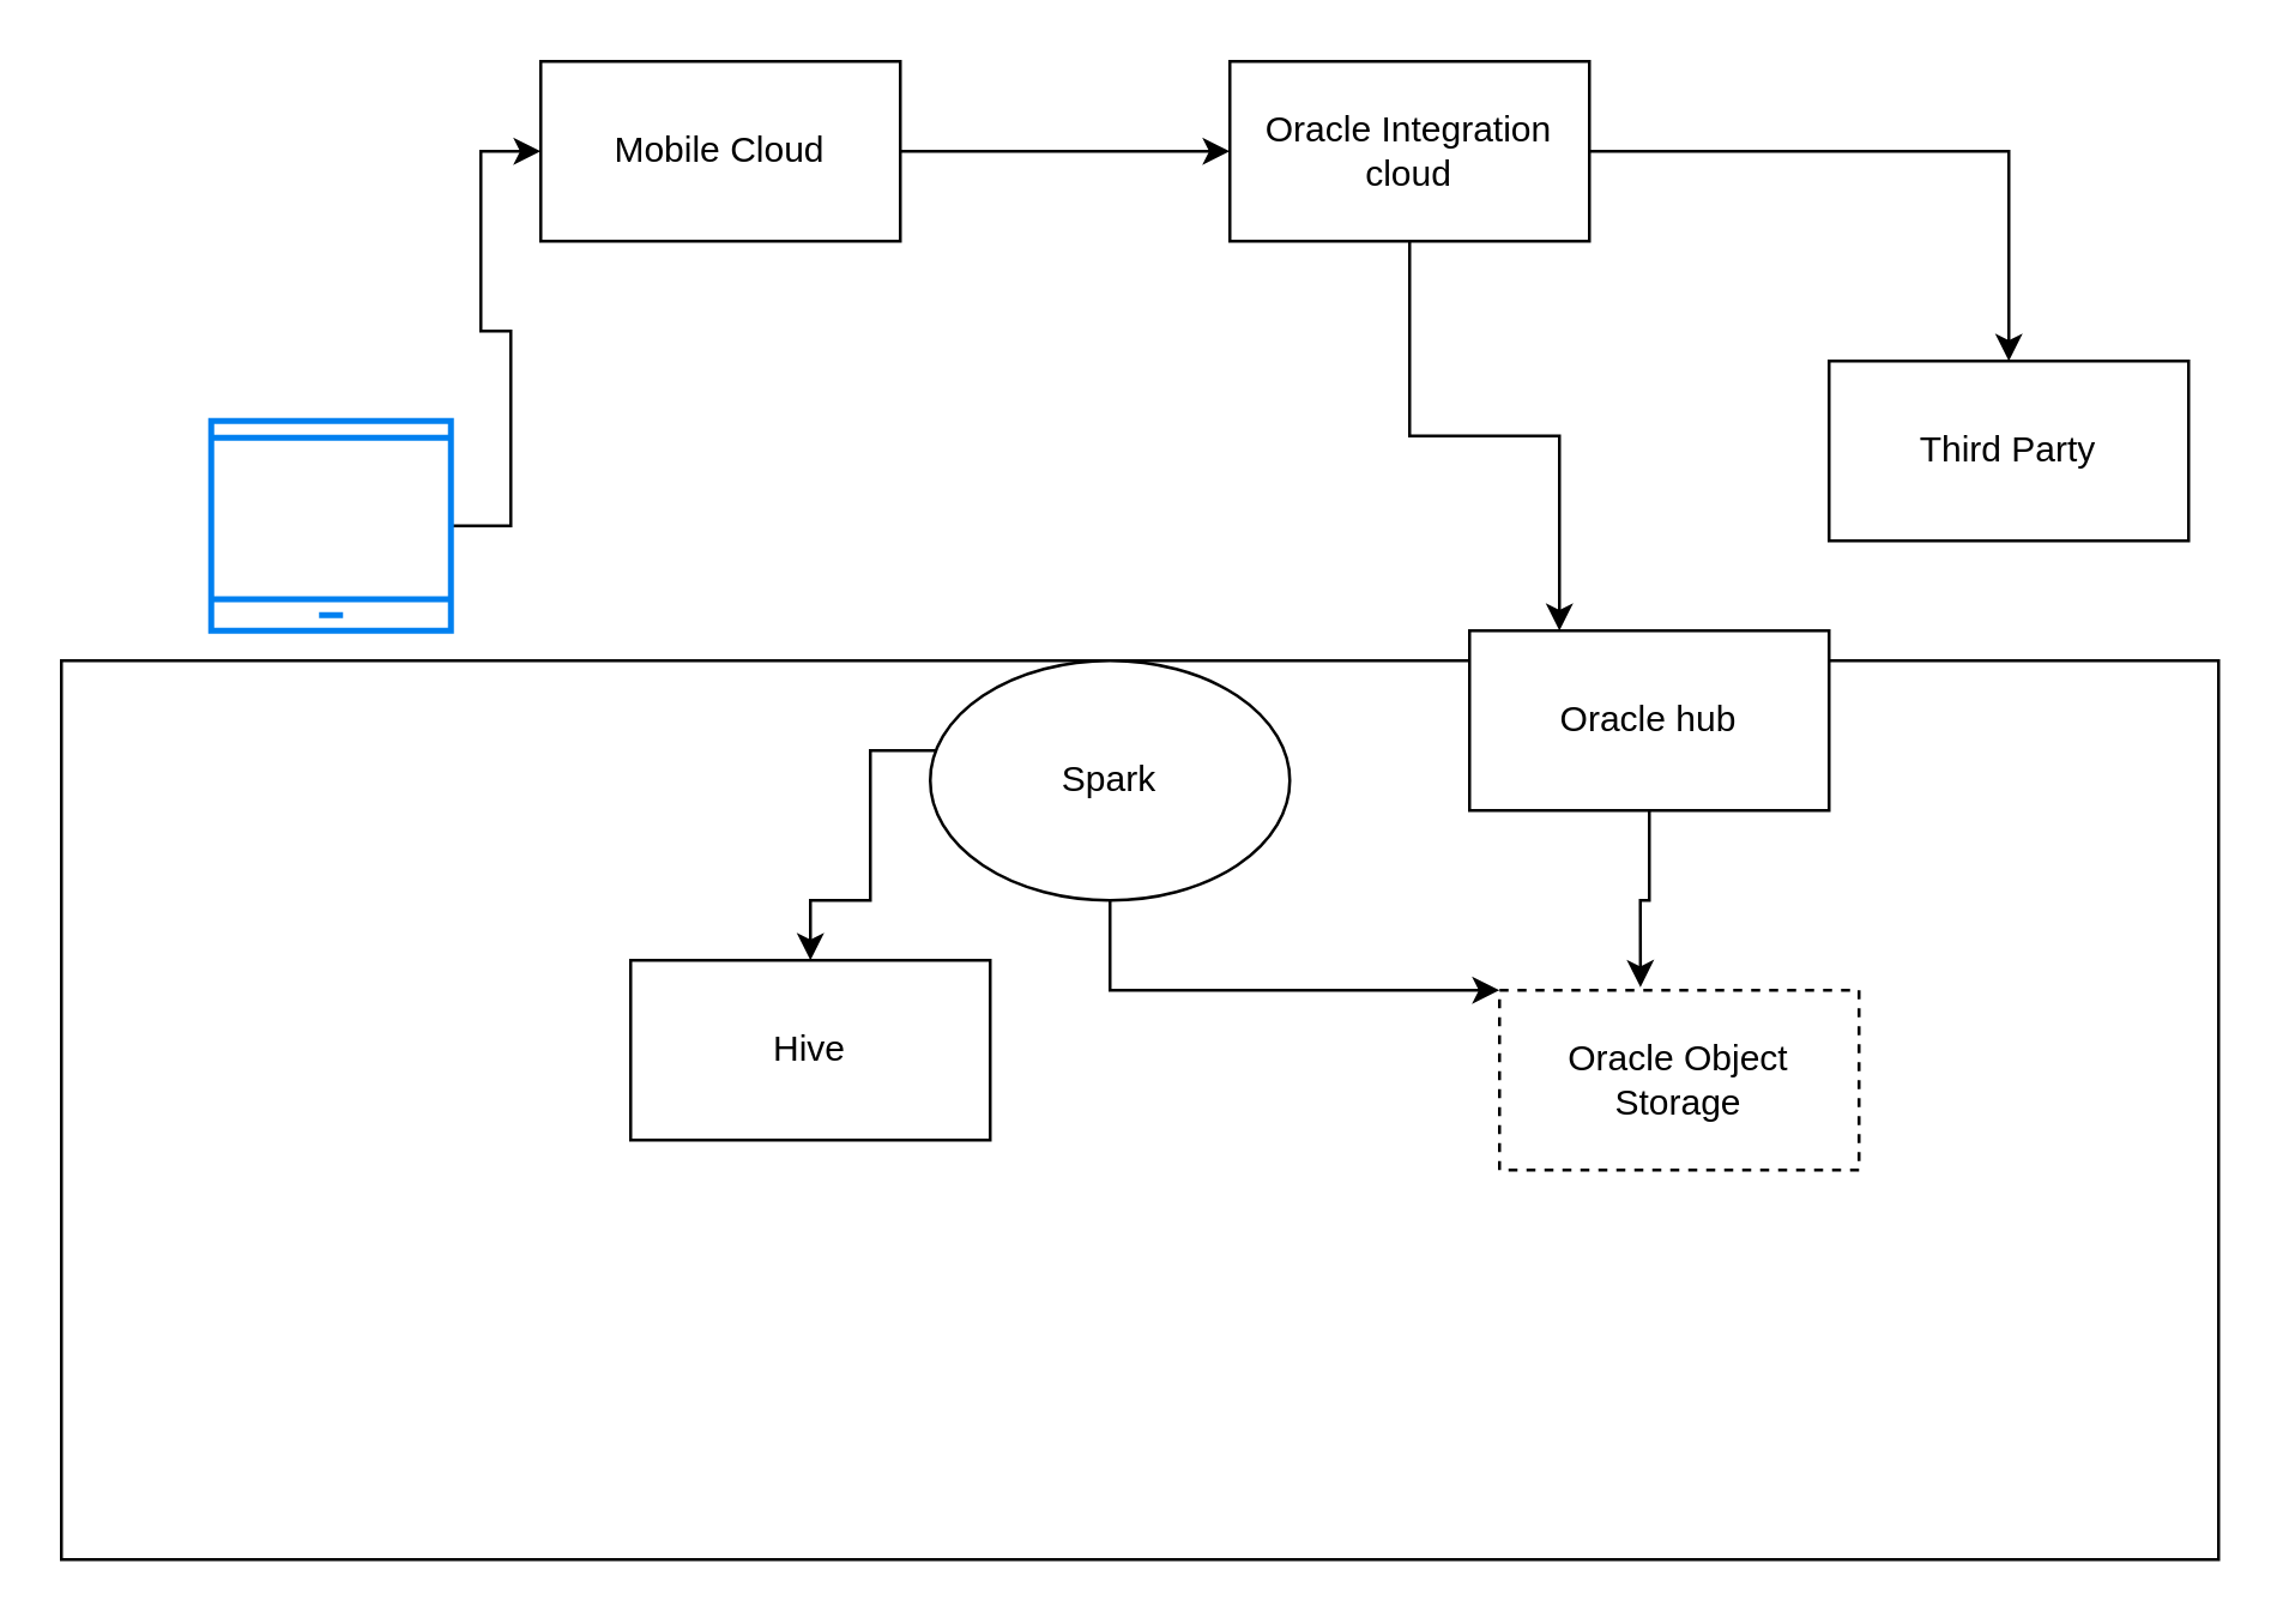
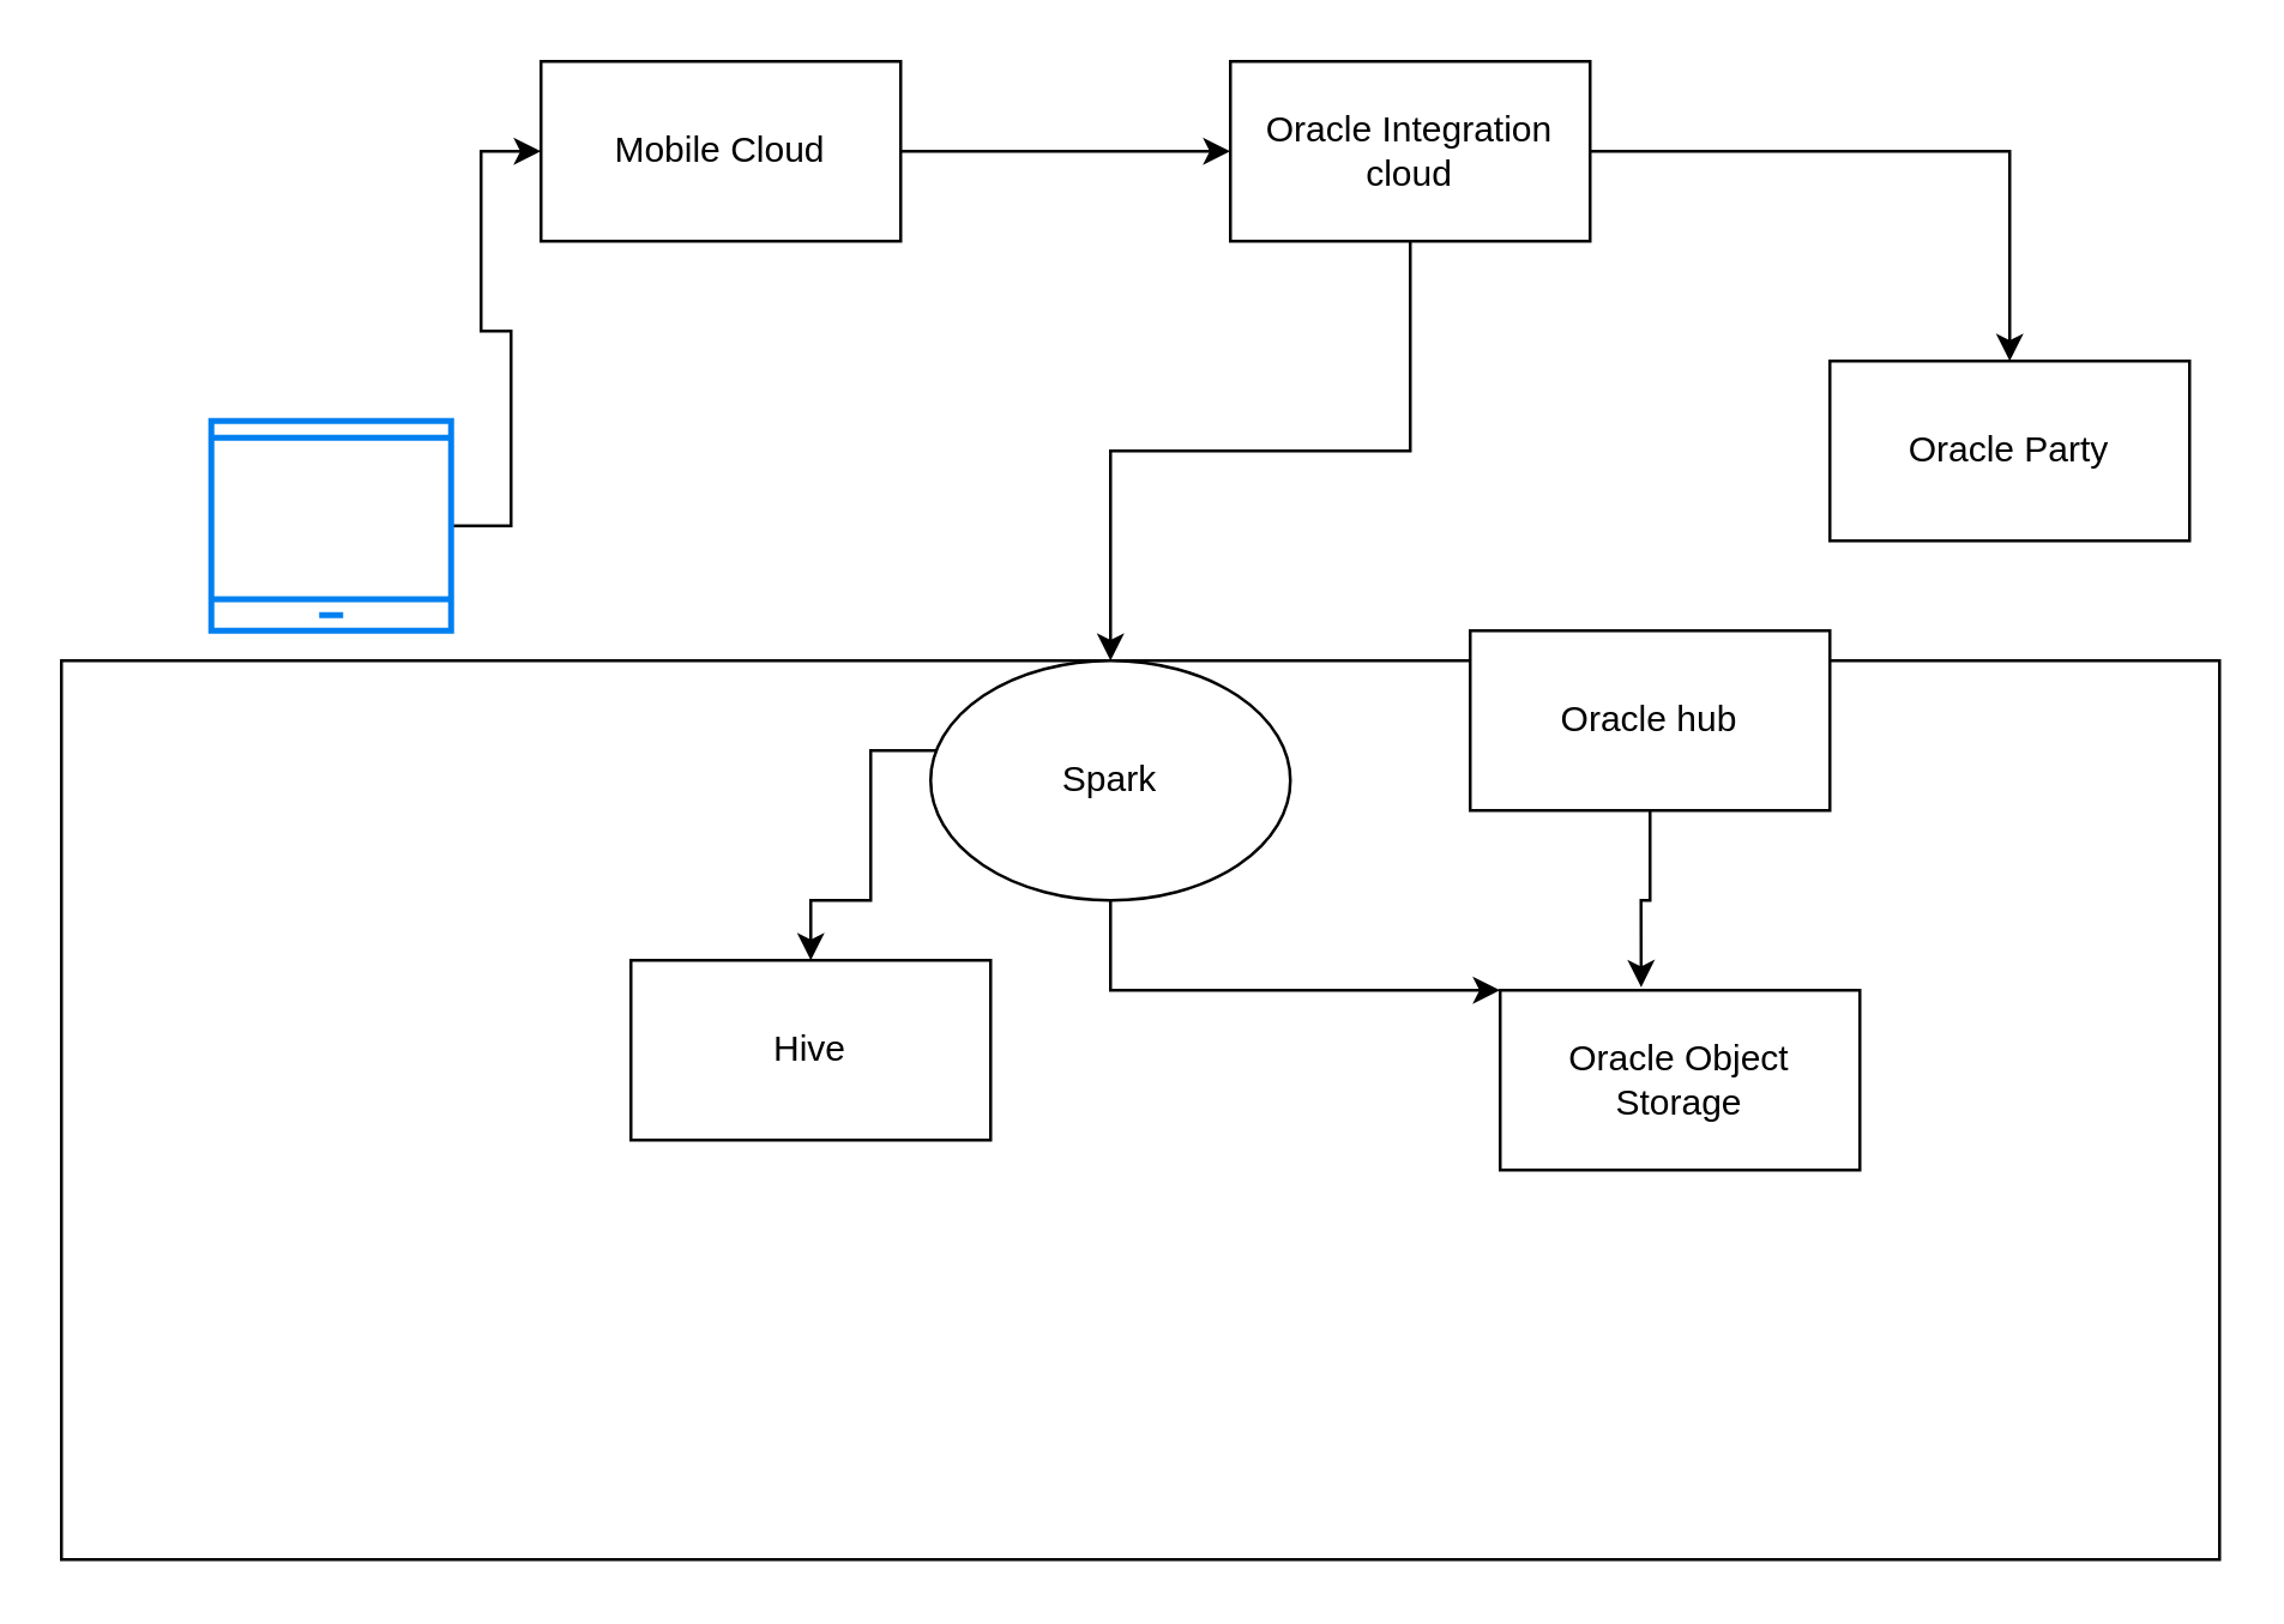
- <mxCell id="8" style="edgeStyle=orthogonalEdgeStyle;rounded=0;orthogonalLoop=1;jettySize=auto;html=1;entryX=0.25;entryY=0;entryDx=0;entryDy=0;" edge="1" parent="1" source="9" target="12"><mxGeometry relative="1" as="geometry" /></mxCell>
+ <mxCell id="8" style="edgeStyle=orthogonalEdgeStyle;rounded=0;orthogonalLoop=1;jettySize=auto;html=1;" edge="1" parent="1" source="9" target="17"><mxGeometry relative="1" as="geometry" /></mxCell>
- <mxCell id="10" value="Third Party" style="rounded=0;whiteSpace=wrap;html=1;" vertex="1" parent="1"><mxGeometry x="610" y="120" width="120" height="60" as="geometry" /></mxCell>
+ <mxCell id="10" value="Oracle Party" style="rounded=0;whiteSpace=wrap;html=1;" vertex="1" parent="1"><mxGeometry x="610" y="120" width="120" height="60" as="geometry" /></mxCell>
- <mxCell id="13" value="Oracle Object Storage " style="rounded=0;whiteSpace=wrap;html=1;dashed=1;" vertex="1" parent="1"><mxGeometry x="500" y="330" width="120" height="60" as="geometry" /></mxCell>
+ <mxCell id="13" value="Oracle Object Storage " style="rounded=0;whiteSpace=wrap;html=1;" vertex="1" parent="1"><mxGeometry x="500" y="330" width="120" height="60" as="geometry" /></mxCell>
